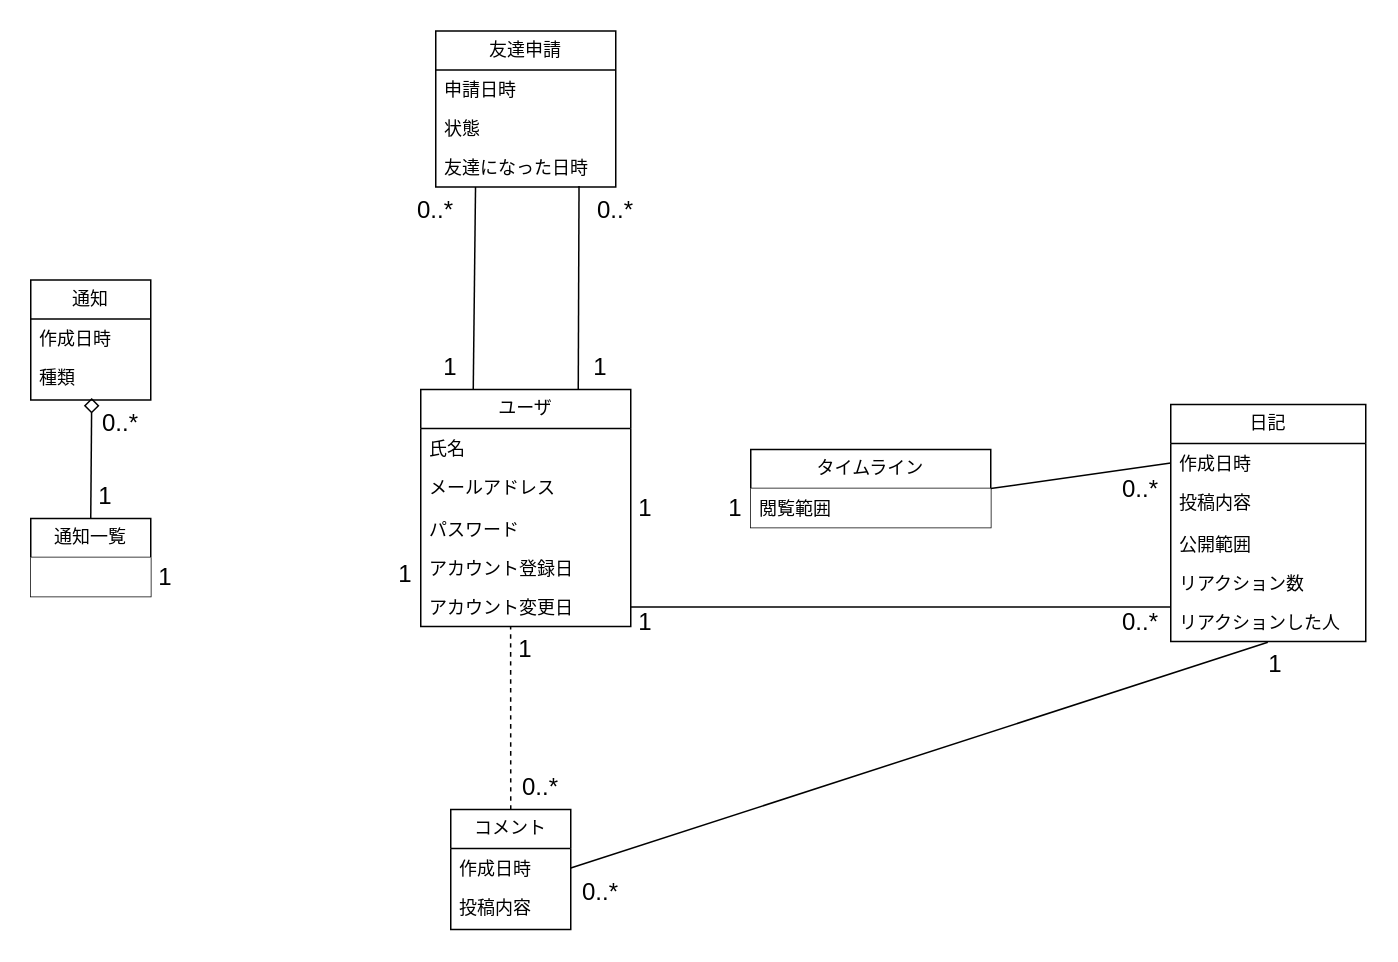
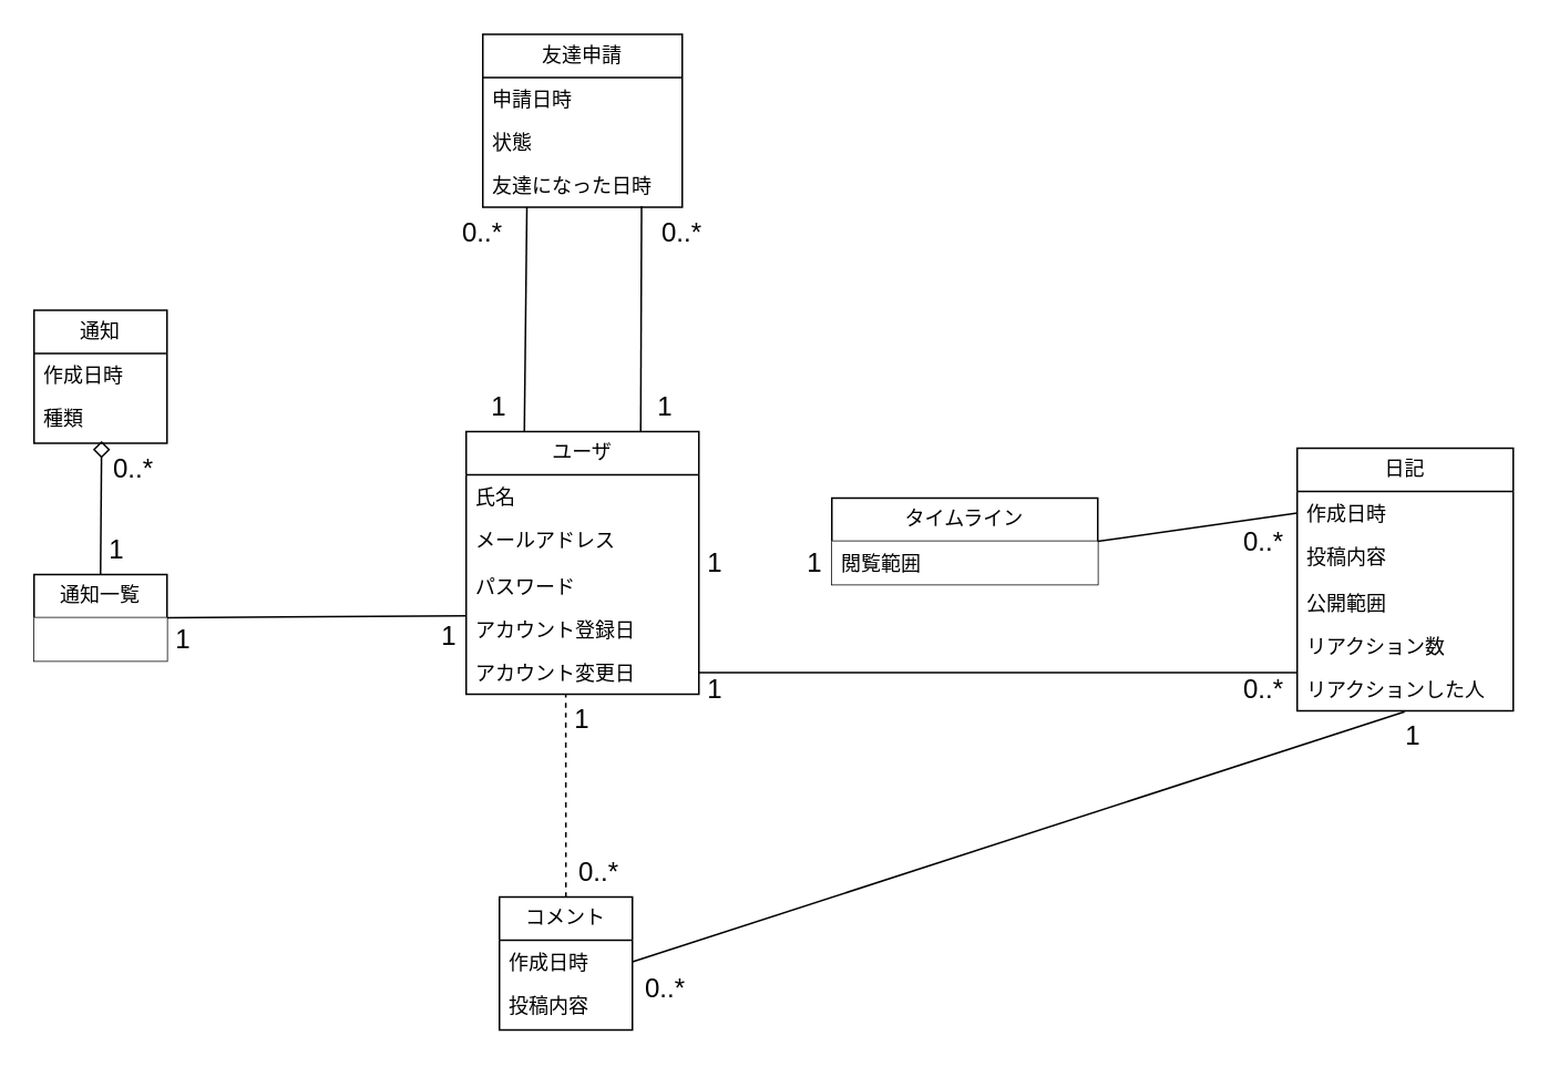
+ <mxCell id="26" style="edgeStyle=none;curved=1;rounded=0;orthogonalLoop=1;jettySize=auto;html=1;exitX=1;exitY=0.5;exitDx=0;exitDy=0;entryX=-0.001;entryY=0.187;entryDx=0;entryDy=0;fontSize=12;startSize=8;endSize=8;endArrow=none;endFill=0;entryPerimeter=0;" parent="1" source="27" target="6" edge="1"><mxGeometry relative="1" as="geometry" /></mxCell>
